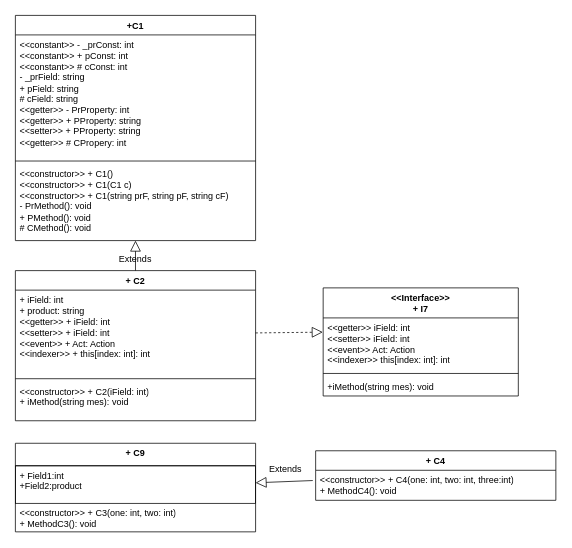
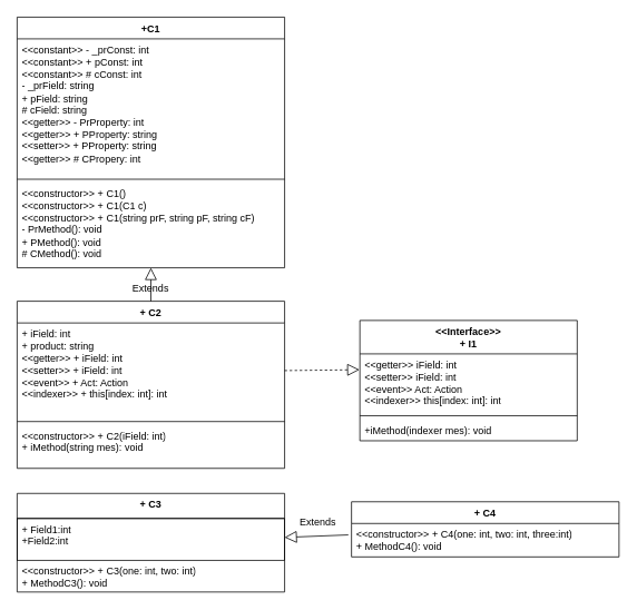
- <mxCell id="6" value="&amp;lt;&amp;lt;Interface&amp;gt;&amp;gt;&lt;br&gt;+ I7" style="swimlane;fontStyle=1;align=center;verticalAlign=top;childLayout=stackLayout;horizontal=1;startSize=40;horizontalStack=0;resizeParent=1;resizeParentMax=0;resizeLast=0;collapsible=1;marginBottom=0;whiteSpace=wrap;html=1;" parent="1" vertex="1"><mxGeometry x="430" y="383" width="260" height="144" as="geometry"><mxRectangle x="500" y="280" width="200" height="30" as="alternateBounds" /></mxGeometry></mxCell>
+ <mxCell id="6" value="&amp;lt;&amp;lt;Interface&amp;gt;&amp;gt;&lt;br&gt;+ I1" style="swimlane;fontStyle=1;align=center;verticalAlign=top;childLayout=stackLayout;horizontal=1;startSize=40;horizontalStack=0;resizeParent=1;resizeParentMax=0;resizeLast=0;collapsible=1;marginBottom=0;whiteSpace=wrap;html=1;" parent="1" vertex="1"><mxGeometry x="430" y="383" width="260" height="144" as="geometry"><mxRectangle x="500" y="280" width="200" height="30" as="alternateBounds" /></mxGeometry></mxCell>
- <mxCell id="9" value="+iMethod(string mes): void" style="text;strokeColor=none;fillColor=none;align=left;verticalAlign=top;spacingLeft=4;spacingRight=4;overflow=hidden;rotatable=0;points=[[0,0.5],[1,0.5]];portConstraint=eastwest;whiteSpace=wrap;html=1;" parent="6" vertex="1"><mxGeometry y="118" width="260" height="26" as="geometry" /></mxCell>
+ <mxCell id="9" value="+iMethod(indexer mes): void" style="text;strokeColor=none;fillColor=none;align=left;verticalAlign=top;spacingLeft=4;spacingRight=4;overflow=hidden;rotatable=0;points=[[0,0.5],[1,0.5]];portConstraint=eastwest;whiteSpace=wrap;html=1;" parent="6" vertex="1"><mxGeometry y="118" width="260" height="26" as="geometry" /></mxCell>
- <mxCell id="16" value="+ C9" style="swimlane;fontStyle=1;align=center;verticalAlign=top;childLayout=stackLayout;horizontal=1;startSize=30;horizontalStack=0;resizeParent=1;resizeParentMax=0;resizeLast=0;collapsible=1;marginBottom=0;whiteSpace=wrap;html=1;" parent="1" vertex="1"><mxGeometry x="20" y="590" width="320" height="118" as="geometry"><mxRectangle x="40" y="770" width="100" height="30" as="alternateBounds" /></mxGeometry></mxCell>
+ <mxCell id="16" value="+ C3" style="swimlane;fontStyle=1;align=center;verticalAlign=top;childLayout=stackLayout;horizontal=1;startSize=30;horizontalStack=0;resizeParent=1;resizeParentMax=0;resizeLast=0;collapsible=1;marginBottom=0;whiteSpace=wrap;html=1;" parent="1" vertex="1"><mxGeometry x="20" y="590" width="320" height="118" as="geometry"><mxRectangle x="40" y="770" width="100" height="30" as="alternateBounds" /></mxGeometry></mxCell>
- <mxCell id="17" value="&lt;div&gt;+ Field1:int&lt;/div&gt;&lt;div&gt;+Field2:product&lt;/div&gt;&lt;div&gt;&lt;br&gt;&lt;/div&gt;" style="text;strokeColor=default;fillColor=none;align=left;verticalAlign=top;spacingLeft=4;spacingRight=4;overflow=hidden;rotatable=0;points=[[0,0.5],[1,0.5]];portConstraint=eastwest;whiteSpace=wrap;html=1;" parent="16" vertex="1"><mxGeometry y="30" width="320" height="50" as="geometry" /></mxCell>
+ <mxCell id="17" value="&lt;div&gt;+ Field1:int&lt;/div&gt;&lt;div&gt;+Field2:int&lt;/div&gt;&lt;div&gt;&lt;br&gt;&lt;/div&gt;" style="text;strokeColor=default;fillColor=none;align=left;verticalAlign=top;spacingLeft=4;spacingRight=4;overflow=hidden;rotatable=0;points=[[0,0.5],[1,0.5]];portConstraint=eastwest;whiteSpace=wrap;html=1;" parent="16" vertex="1"><mxGeometry y="30" width="320" height="50" as="geometry" /></mxCell>
